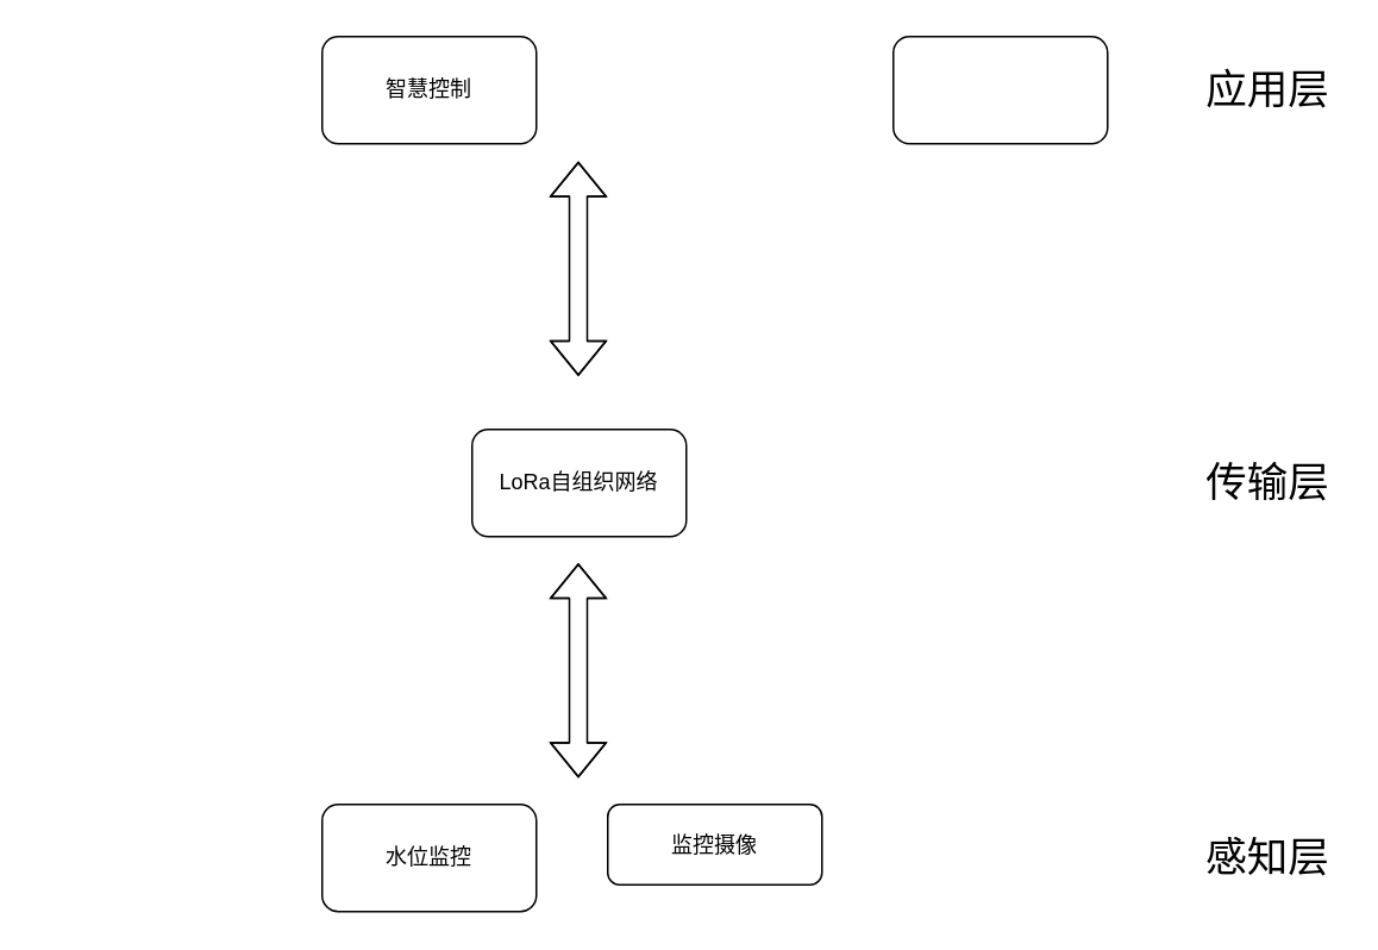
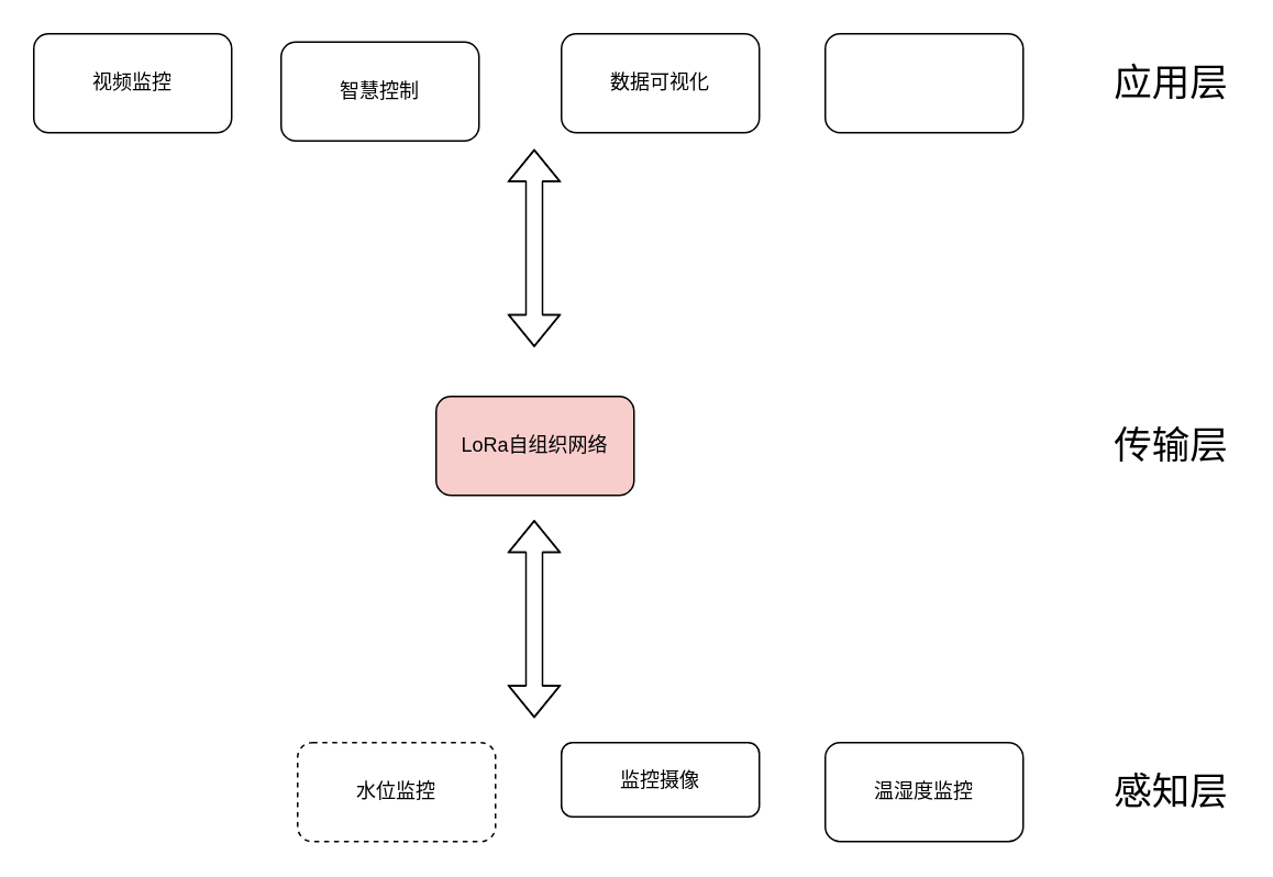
+ <mxCell id="2" value="视频监控" style="rounded=1;whiteSpace=wrap;html=1;" vertex="1" parent="1"><mxGeometry x="20" y="20" width="120" height="60" as="geometry" /></mxCell>
- <mxCell id="3" value="智慧控制" style="rounded=1;whiteSpace=wrap;html=1;" vertex="1" parent="1"><mxGeometry x="180" y="20" width="120" height="60" as="geometry" /></mxCell>
+ <mxCell id="3" value="智慧控制" style="rounded=1;whiteSpace=wrap;html=1;" vertex="1" parent="1"><mxGeometry x="170" y="25" width="120" height="60" as="geometry" /></mxCell>
+ <mxCell id="4" value="数据可视化" style="rounded=1;whiteSpace=wrap;html=1;" vertex="1" parent="1"><mxGeometry x="340" y="20" width="120" height="60" as="geometry" /></mxCell>
- <mxCell id="7" value="LoRa自组织网络" style="rounded=1;whiteSpace=wrap;html=1;" vertex="1" parent="1"><mxGeometry x="264" y="240" width="120" height="60" as="geometry" /></mxCell>
+ <mxCell id="7" value="LoRa自组织网络" style="rounded=1;whiteSpace=wrap;html=1;fillColor=#f8cecc;" vertex="1" parent="1"><mxGeometry x="264" y="240" width="120" height="60" as="geometry" /></mxCell>
- <mxCell id="9" value="水位监控" style="rounded=1;whiteSpace=wrap;html=1;" vertex="1" parent="1"><mxGeometry x="180" y="450" width="120" height="60" as="geometry" /></mxCell>
+ <mxCell id="9" value="水位监控" style="rounded=1;whiteSpace=wrap;html=1;dashed=1;" vertex="1" parent="1"><mxGeometry x="180" y="450" width="120" height="60" as="geometry" /></mxCell>
+ <mxCell id="11" value="温湿度监控" style="rounded=1;whiteSpace=wrap;html=1;" vertex="1" parent="1"><mxGeometry x="500" y="450" width="120" height="60" as="geometry" /></mxCell>
